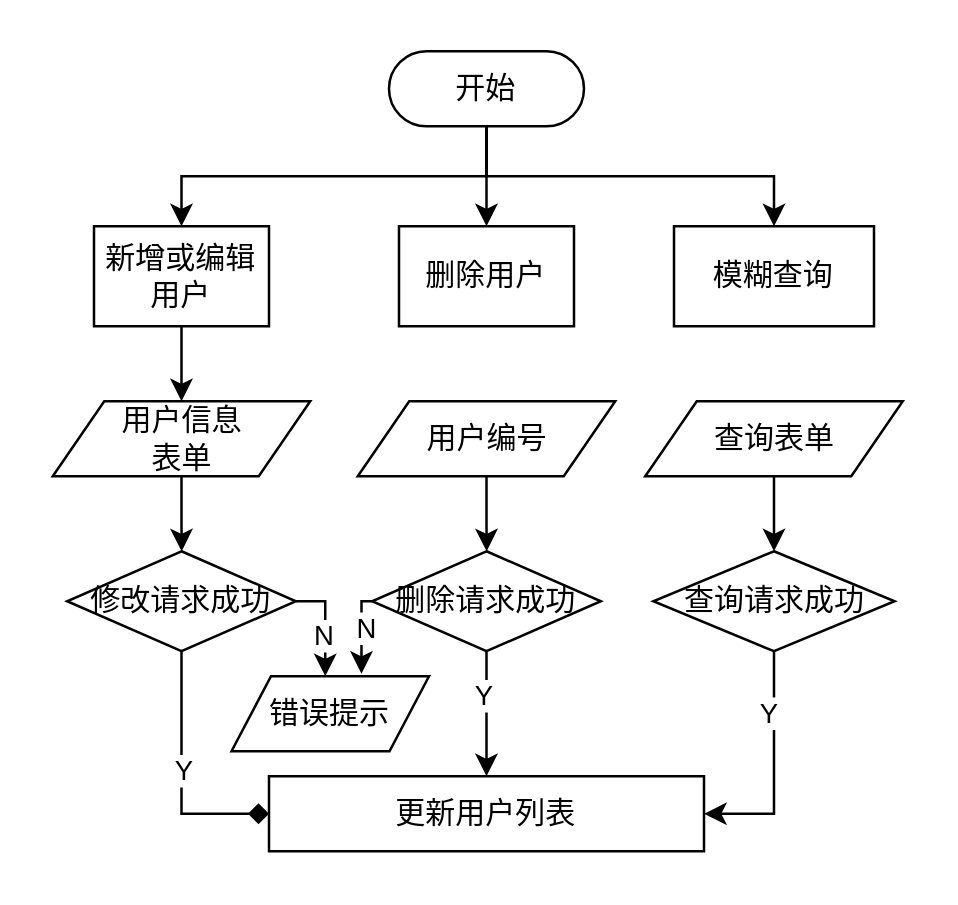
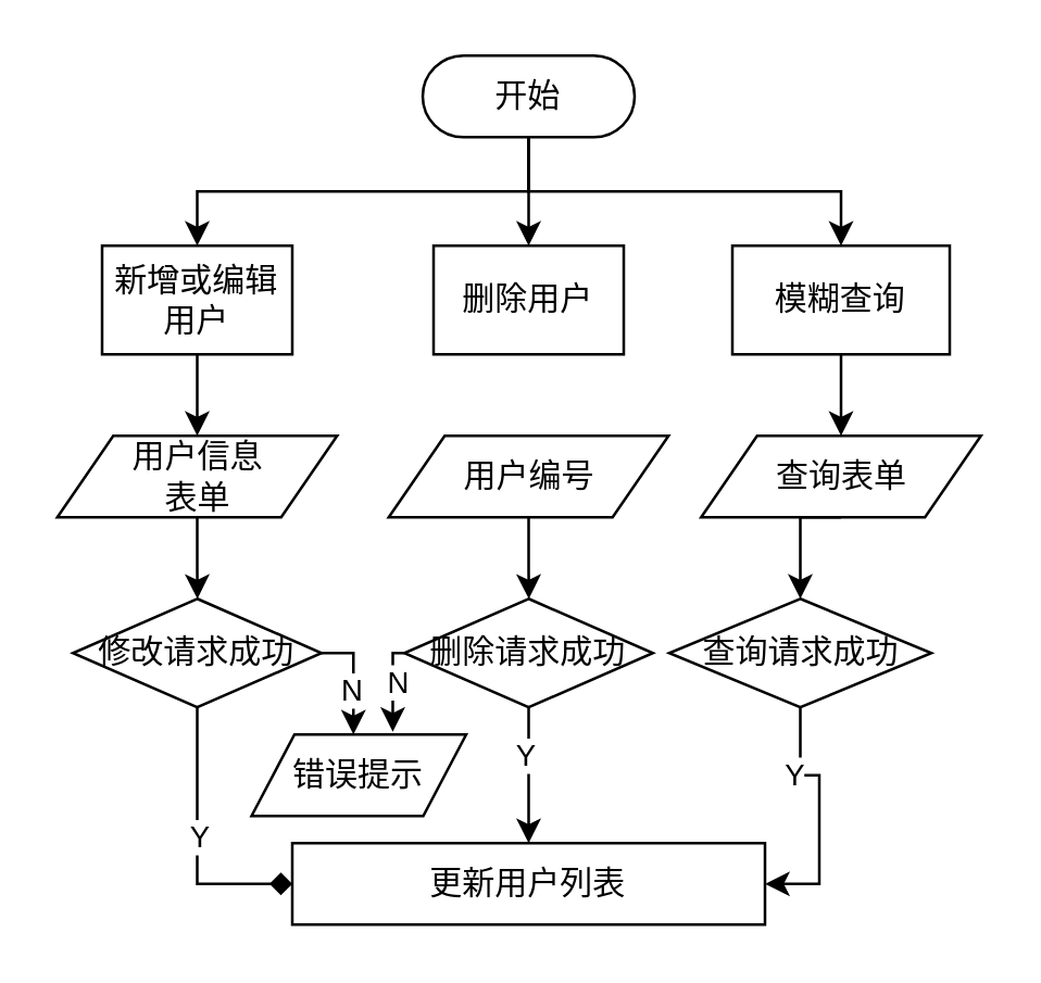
+ <mxCell id="9" style="edgeStyle=orthogonalEdgeStyle;rounded=0;orthogonalLoop=1;jettySize=auto;html=1;exitX=0.5;exitY=1;exitDx=0;exitDy=0;" edge="1" parent="1" source="10" target="21"><mxGeometry relative="1" as="geometry" /></mxCell>
- <mxCell id="29" value="查询请求成功" style="shape=rhombus;html=1;dashed=0;whiteSpace=wrap;perimeter=rhombusPerimeter;" vertex="1" parent="1"><mxGeometry x="260.75" y="220" width="96.5" height="40" as="geometry" /></mxCell>
+ <mxCell id="29" value="查询请求成功" style="shape=rhombus;html=1;dashed=0;whiteSpace=wrap;perimeter=rhombusPerimeter;" vertex="1" parent="1"><mxGeometry x="245.75" y="220" width="96.5" height="40" as="geometry" /></mxCell>
